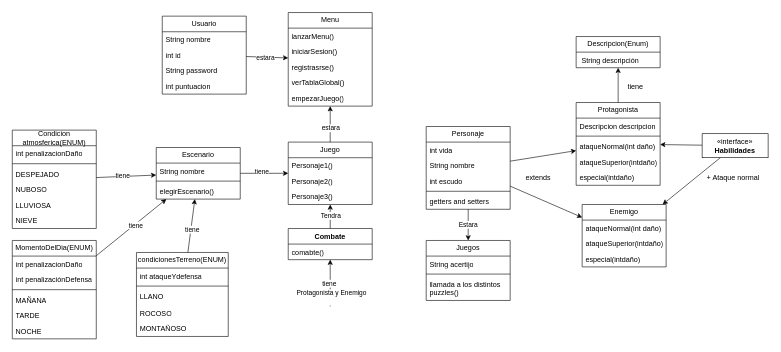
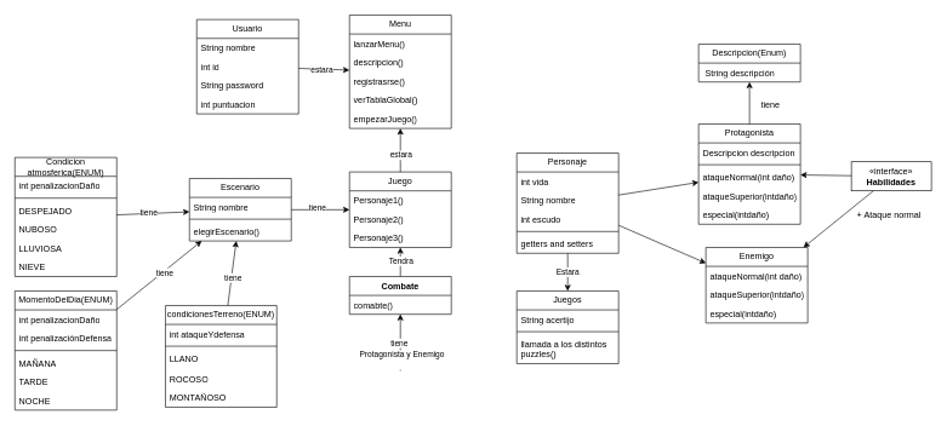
- <mxCell id="37" value="iniciarSesion()" style="text;strokeColor=none;fillColor=none;align=left;verticalAlign=top;spacingLeft=4;spacingRight=4;overflow=hidden;rotatable=0;points=[[0,0.5],[1,0.5]];portConstraint=eastwest;whiteSpace=wrap;html=1;" vertex="1" parent="35"><mxGeometry y="52" width="140" height="26" as="geometry" /></mxCell>
+ <mxCell id="37" value="descripcion()" style="text;strokeColor=none;fillColor=none;align=left;verticalAlign=top;spacingLeft=4;spacingRight=4;overflow=hidden;rotatable=0;points=[[0,0.5],[1,0.5]];portConstraint=eastwest;whiteSpace=wrap;html=1;" vertex="1" parent="35"><mxGeometry y="52" width="140" height="26" as="geometry" /></mxCell>
- <mxCell id="16" value="extends" style="text;strokeColor=none;fillColor=none;align=left;verticalAlign=top;spacingLeft=4;spacingRight=4;overflow=hidden;rotatable=0;points=[[0,0.5],[1,0.5]];portConstraint=eastwest;whiteSpace=wrap;html=1;" vertex="1" parent="1"><mxGeometry x="870" y="282" width="58" height="26" as="geometry" /></mxCell>
